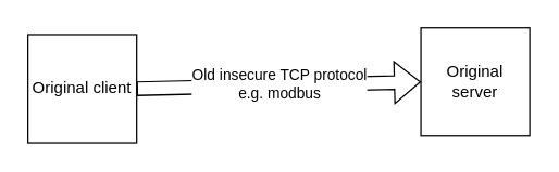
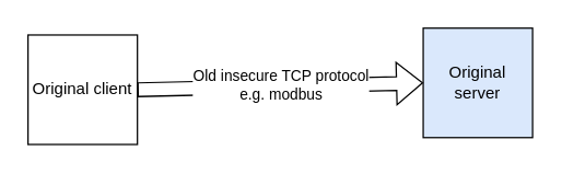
- <mxCell id="3" value="Original server" style="whiteSpace=wrap;html=1;aspect=fixed;" vertex="1" parent="1"><mxGeometry x="309" y="20" width="80" height="80" as="geometry" /></mxCell>
+ <mxCell id="3" value="Original server" style="whiteSpace=wrap;html=1;aspect=fixed;fillColor=#dae8fc;" vertex="1" parent="1"><mxGeometry x="309" y="20" width="80" height="80" as="geometry" /></mxCell>
